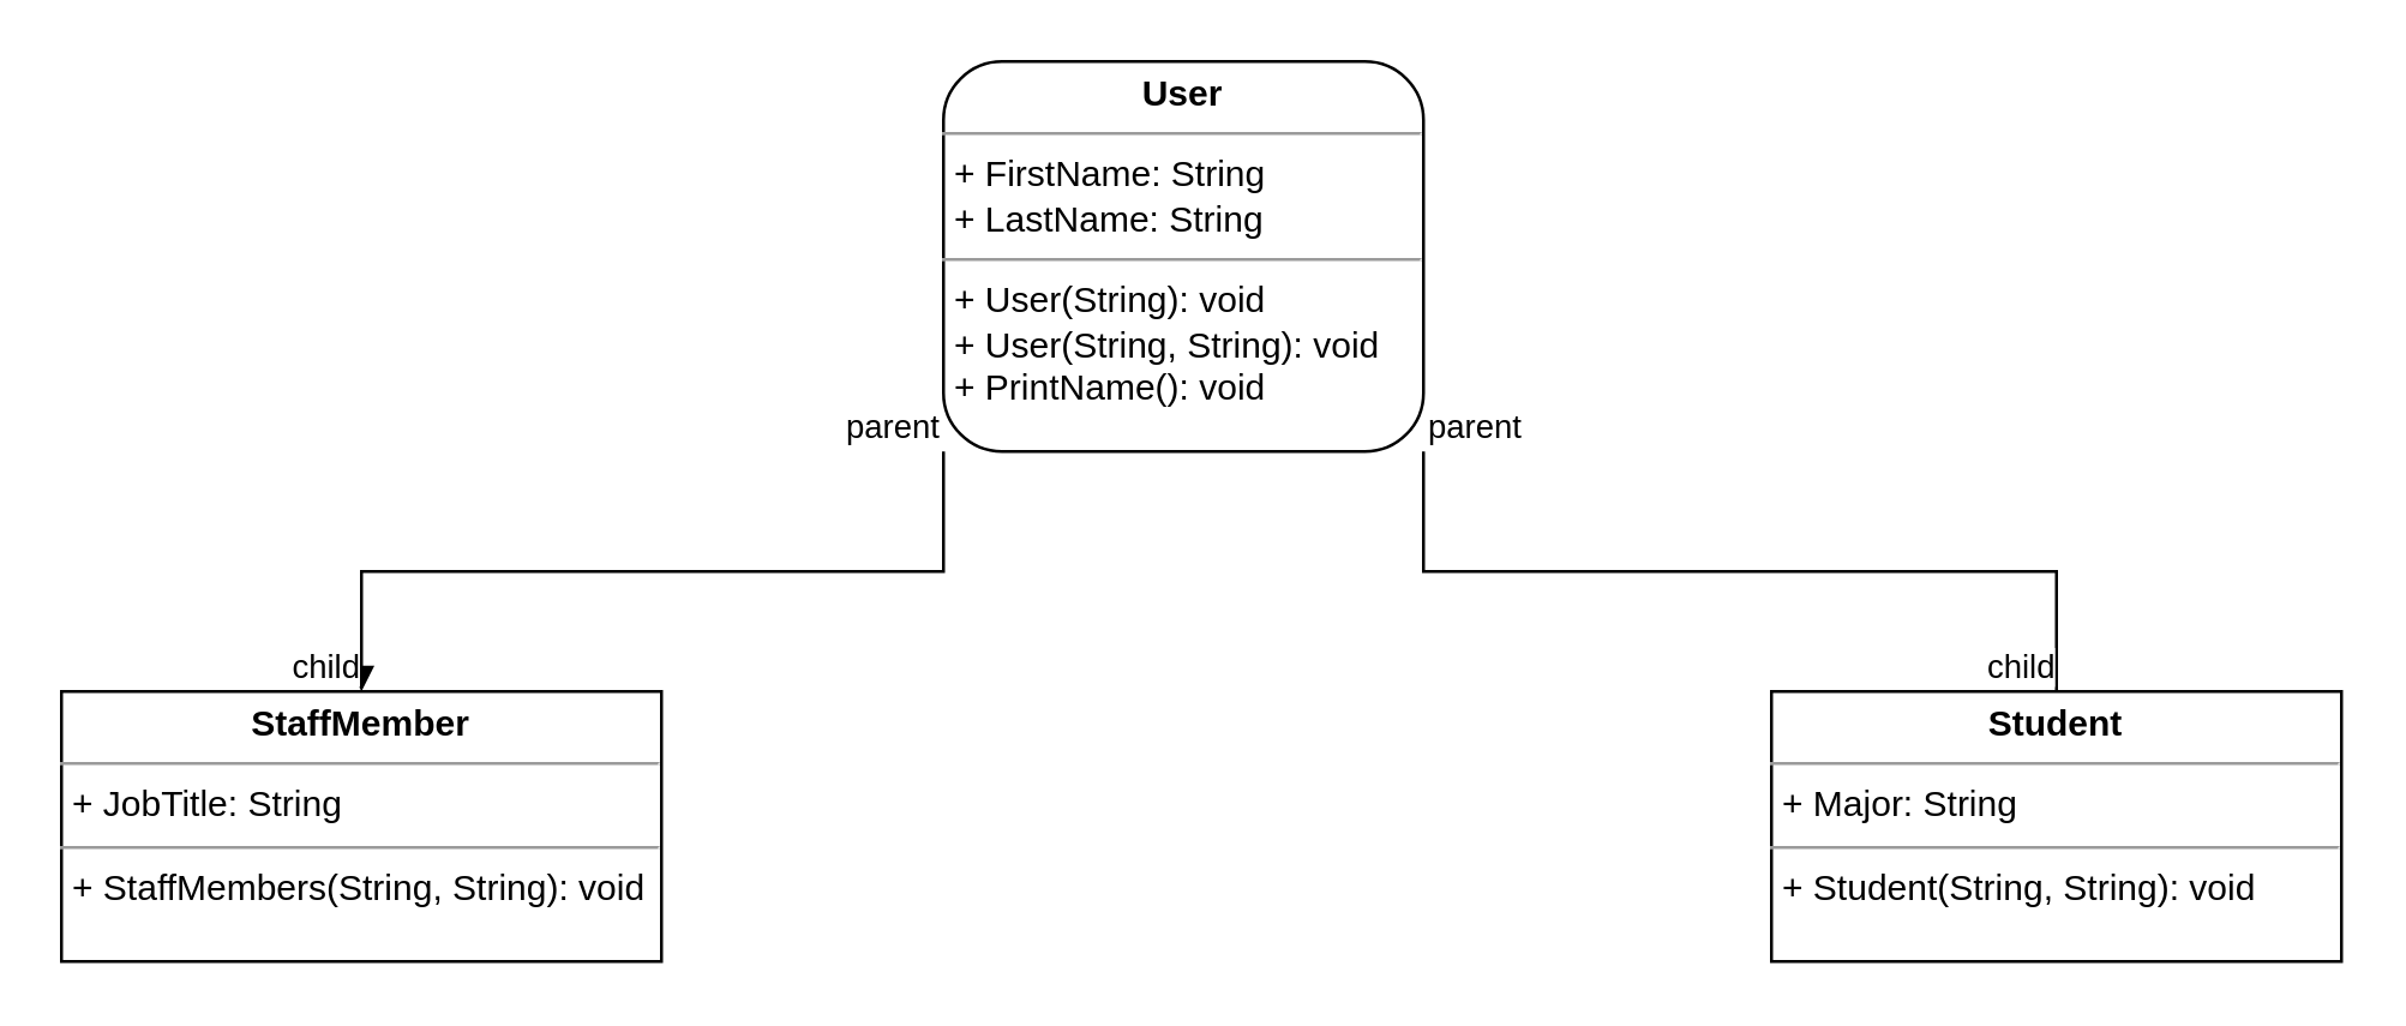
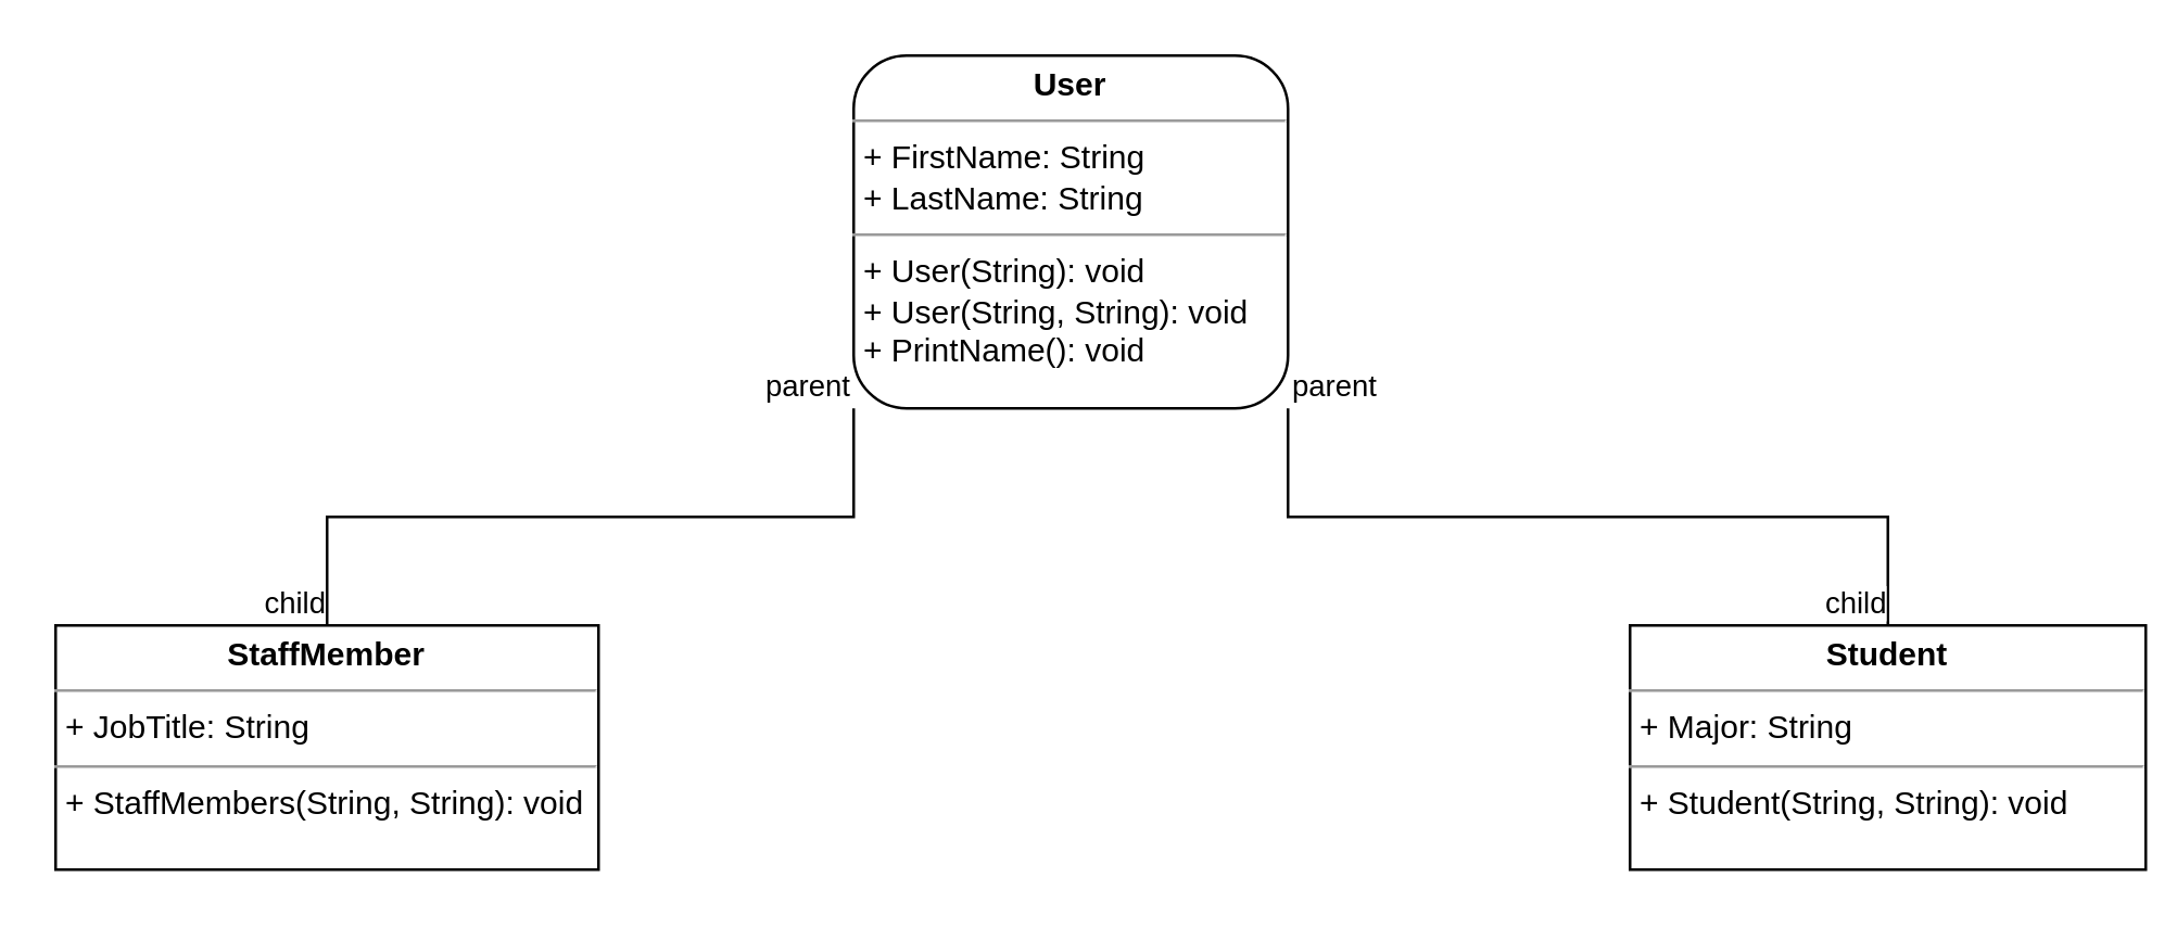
- <mxCell id="8" value="" style="endArrow=block;html=1;edgeStyle=orthogonalEdgeStyle;rounded=0;exitX=0;exitY=1;exitDx=0;exitDy=0;entryX=0.5;entryY=0;entryDx=0;entryDy=0;" edge="1" parent="1" source="2" target="7"><mxGeometry relative="1" as="geometry"><mxPoint x="160" y="380" as="sourcePoint" /><mxPoint x="320" y="380" as="targetPoint" /></mxGeometry></mxCell>
+ <mxCell id="8" value="" style="endArrow=none;html=1;edgeStyle=orthogonalEdgeStyle;rounded=0;exitX=0;exitY=1;exitDx=0;exitDy=0;entryX=0.5;entryY=0;entryDx=0;entryDy=0;" edge="1" parent="1" source="2" target="7"><mxGeometry relative="1" as="geometry"><mxPoint x="160" y="380" as="sourcePoint" /><mxPoint x="320" y="380" as="targetPoint" /></mxGeometry></mxCell>
- <mxCell id="3" value="&lt;p style=&quot;margin:0px;margin-top:4px;text-align:center;&quot;&gt;&lt;b&gt;Student&lt;/b&gt;&lt;/p&gt;&lt;hr size=&quot;1&quot;&gt;&lt;p style=&quot;margin:0px;margin-left:4px;&quot;&gt;+ Major: String&lt;/p&gt;&lt;hr size=&quot;1&quot;&gt;&lt;p style=&quot;margin:0px;margin-left:4px;&quot;&gt;+ Student(String, String): void&lt;/p&gt;" style="verticalAlign=top;align=left;overflow=fill;fontSize=12;fontFamily=Helvetica;html=1;whiteSpace=wrap;" vertex="1" parent="1"><mxGeometry x="590" y="230" width="190" height="90" as="geometry" /></mxCell>
+ <mxCell id="3" value="&lt;p style=&quot;margin:0px;margin-top:4px;text-align:center;&quot;&gt;&lt;b&gt;Student&lt;/b&gt;&lt;/p&gt;&lt;hr size=&quot;1&quot;&gt;&lt;p style=&quot;margin:0px;margin-left:4px;&quot;&gt;+ Major: String&lt;/p&gt;&lt;hr size=&quot;1&quot;&gt;&lt;p style=&quot;margin:0px;margin-left:4px;&quot;&gt;+ Student(String, String): void&lt;/p&gt;" style="verticalAlign=top;align=left;overflow=fill;fontSize=12;fontFamily=Helvetica;html=1;whiteSpace=wrap;" vertex="1" parent="1"><mxGeometry x="600" y="230" width="190" height="90" as="geometry" /></mxCell>
